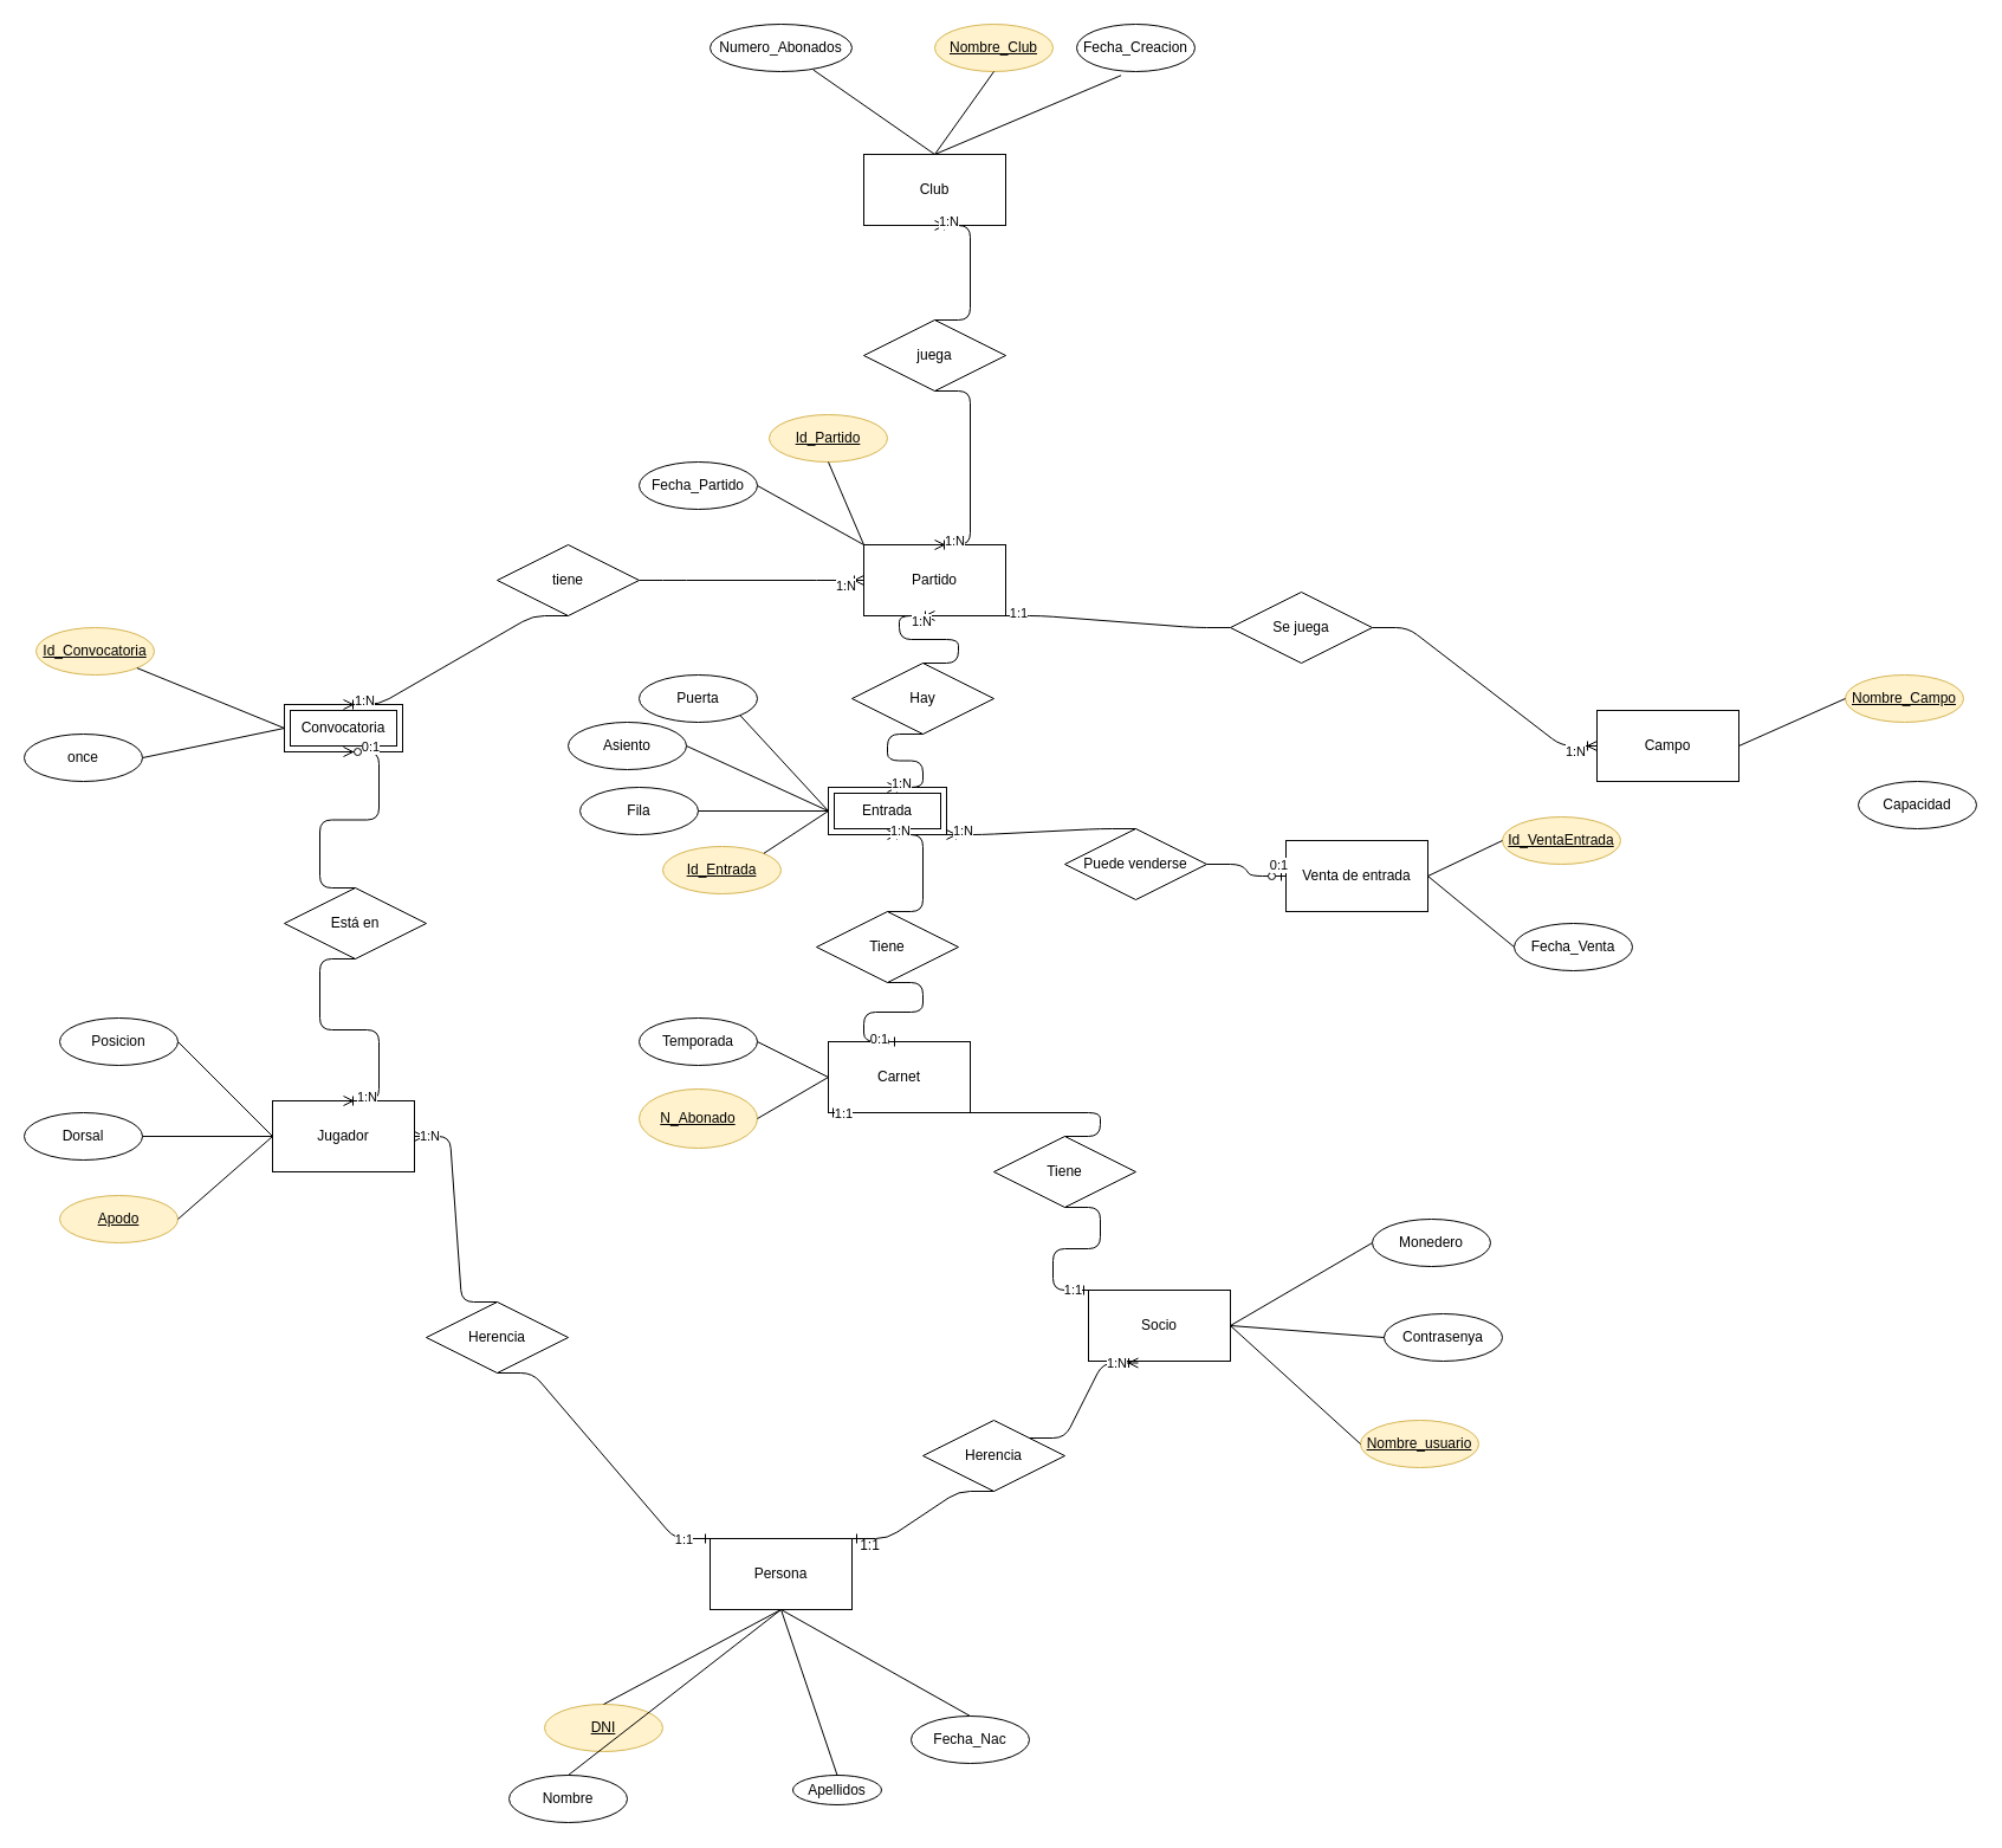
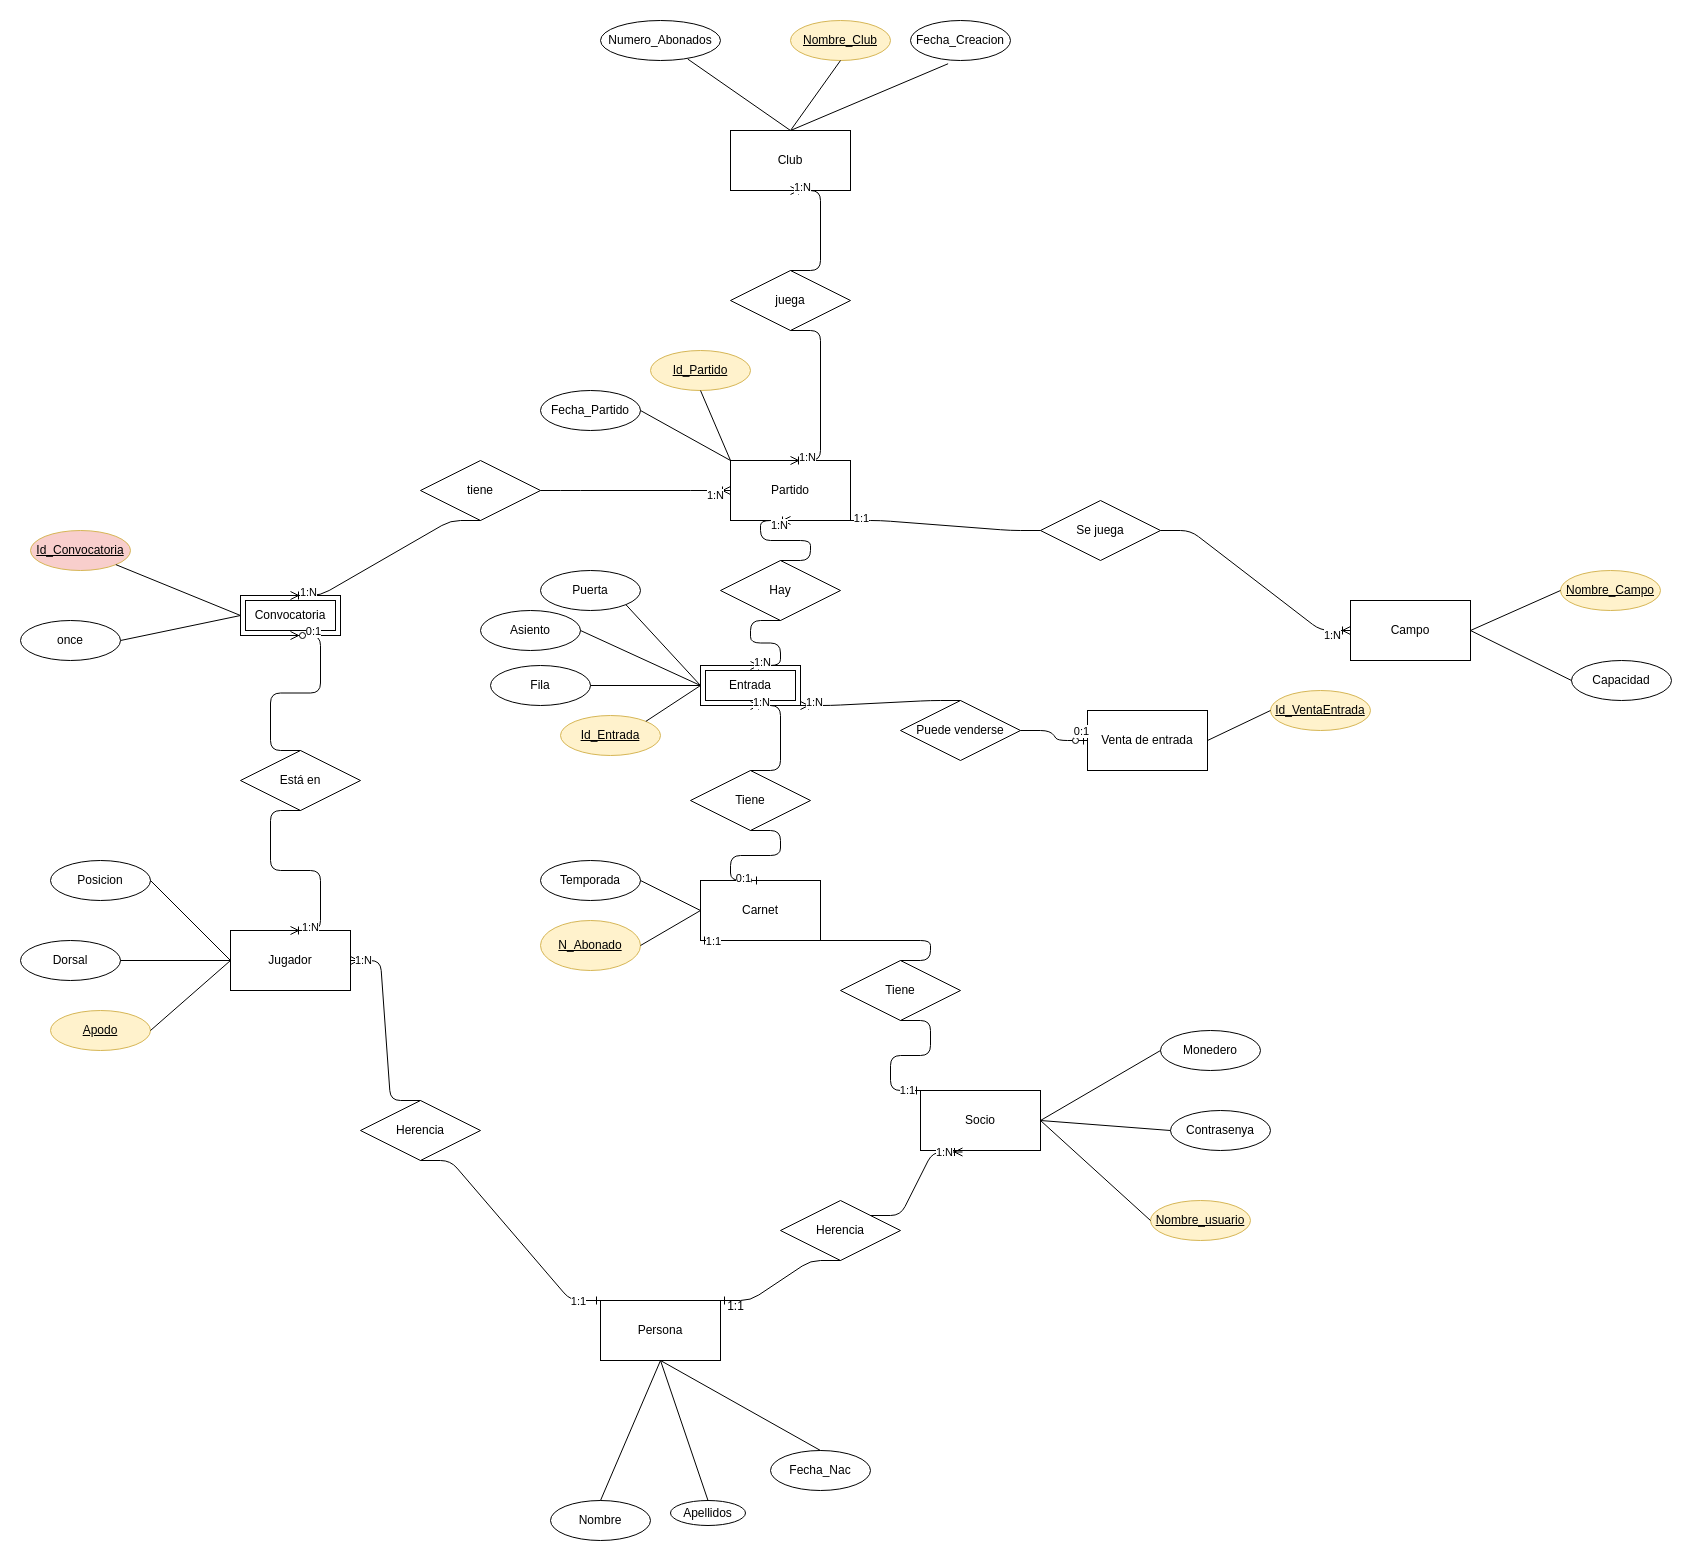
- <mxCell id="53" value="Id_Convocatoria" style="ellipse;whiteSpace=wrap;html=1;align=center;fontStyle=4;fillColor=#fff2cc;strokeColor=#d6b656;" parent="1" vertex="1"><mxGeometry x="30" y="530" width="100" height="40" as="geometry" /></mxCell>
+ <mxCell id="53" value="Id_Convocatoria" style="ellipse;whiteSpace=wrap;html=1;align=center;fontStyle=4;fillColor=#f8cecc;strokeColor=#d6b656;" parent="1" vertex="1"><mxGeometry x="30" y="530" width="100" height="40" as="geometry" /></mxCell>
+ <mxCell id="57" value="" style="endArrow=none;html=1;entryX=0;entryY=0.5;entryDx=0;entryDy=0;exitX=1;exitY=0.5;exitDx=0;exitDy=0;" parent="1" source="6" target="56" edge="1"><mxGeometry width="50" height="50" relative="1" as="geometry"><mxPoint x="1060" y="710" as="sourcePoint" /><mxPoint x="1110" y="660" as="targetPoint" /></mxGeometry></mxCell>
- <mxCell id="112" value="" style="endArrow=none;html=1;entryX=0;entryY=0.5;entryDx=0;entryDy=0;exitX=1;exitY=0.5;exitDx=0;exitDy=0;" edge="1" parent="1" source="11" target="111"><mxGeometry width="50" height="50" relative="1" as="geometry"><mxPoint x="1100" y="880" as="sourcePoint" /><mxPoint x="1150" y="830" as="targetPoint" /></mxGeometry></mxCell>
- <mxCell id="111" value="Fecha_Venta" style="ellipse;whiteSpace=wrap;html=1;align=center;" vertex="1" parent="1"><mxGeometry x="1280" y="780" width="100" height="40" as="geometry" /></mxCell>
- <mxCell id="31" value="" style="endArrow=none;html=1;exitX=0.5;exitY=0;exitDx=0;exitDy=0;entryX=0.5;entryY=1;entryDx=0;entryDy=0;" parent="1" source="22" target="3" edge="1"><mxGeometry width="50" height="50" relative="1" as="geometry"><mxPoint x="700" y="1230" as="sourcePoint" /><mxPoint x="750" y="1180" as="targetPoint" /></mxGeometry></mxCell>
- <mxCell id="22" value="DNI" style="ellipse;whiteSpace=wrap;html=1;align=center;fontStyle=4;fillColor=#fff2cc;strokeColor=#d6b656;" parent="1" vertex="1"><mxGeometry x="460" y="1440" width="100" height="40" as="geometry" /></mxCell>
- <mxCell id="21" value="Nombre" style="ellipse;whiteSpace=wrap;html=1;align=center;" parent="1" vertex="1"><mxGeometry x="430" y="1500" width="100" height="40" as="geometry" /></mxCell>
+ <mxCell id="21" value="Nombre" style="ellipse;whiteSpace=wrap;html=1;align=center;" parent="1" vertex="1"><mxGeometry x="550" y="1500" width="100" height="40" as="geometry" /></mxCell>
